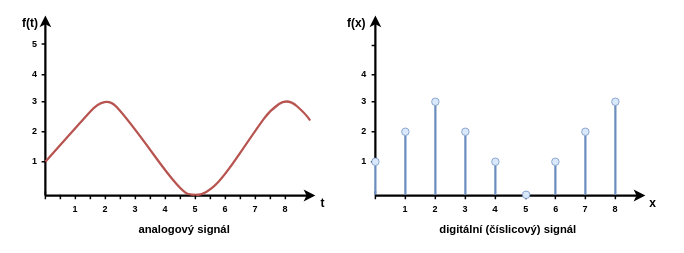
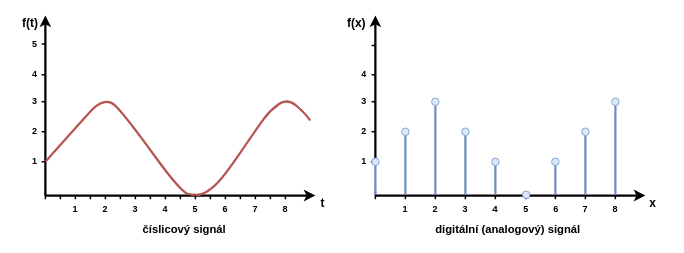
- <mxCell id="64" value="&lt;font style=&quot;font-size: 15px;&quot;&gt;&lt;b style=&quot;&quot;&gt;analogový signál&lt;/b&gt;&lt;/font&gt;" style="text;html=1;align=center;verticalAlign=middle;whiteSpace=wrap;rounded=0;" parent="1" vertex="1"><mxGeometry x="166" y="295" width="159" height="20" as="geometry" /></mxCell>
+ <mxCell id="64" value="&lt;font style=&quot;font-size: 15px;&quot;&gt;&lt;b style=&quot;&quot;&gt;číslicový signál&lt;/b&gt;&lt;/font&gt;" style="text;html=1;align=center;verticalAlign=middle;whiteSpace=wrap;rounded=0;" parent="1" vertex="1"><mxGeometry x="166" y="295" width="159" height="20" as="geometry" /></mxCell>
- <mxCell id="65" value="&lt;font style=&quot;font-size: 15px;&quot;&gt;&lt;b style=&quot;&quot;&gt;digitální (číslicový) signál&lt;/b&gt;&lt;/font&gt;" style="text;html=1;align=center;verticalAlign=middle;whiteSpace=wrap;rounded=0;" parent="1" vertex="1"><mxGeometry x="565" y="295" width="224" height="20" as="geometry" /></mxCell>
+ <mxCell id="65" value="&lt;font style=&quot;font-size: 15px;&quot;&gt;&lt;b style=&quot;&quot;&gt;digitální (analogový) signál&lt;/b&gt;&lt;/font&gt;" style="text;html=1;align=center;verticalAlign=middle;whiteSpace=wrap;rounded=0;" parent="1" vertex="1"><mxGeometry x="565" y="295" width="224" height="20" as="geometry" /></mxCell>
